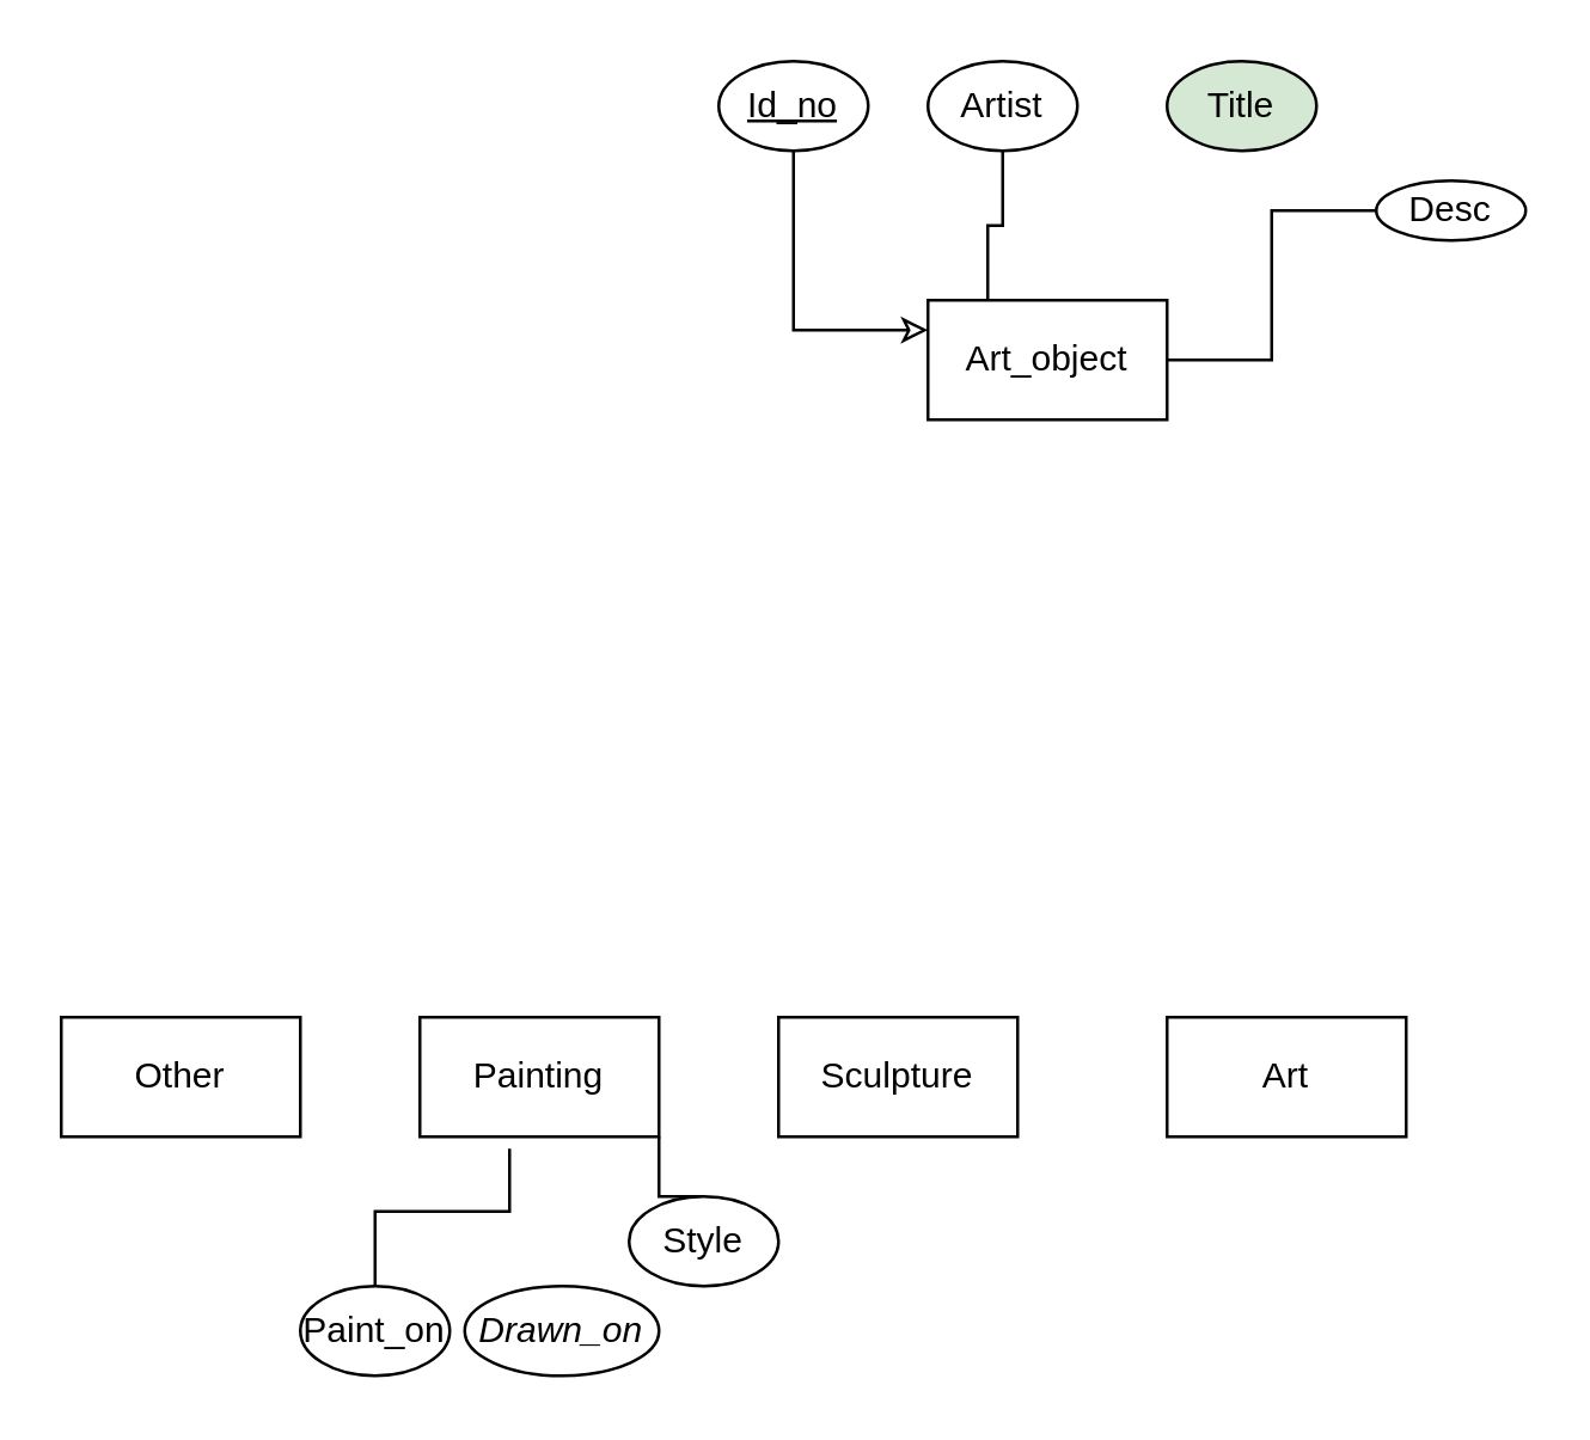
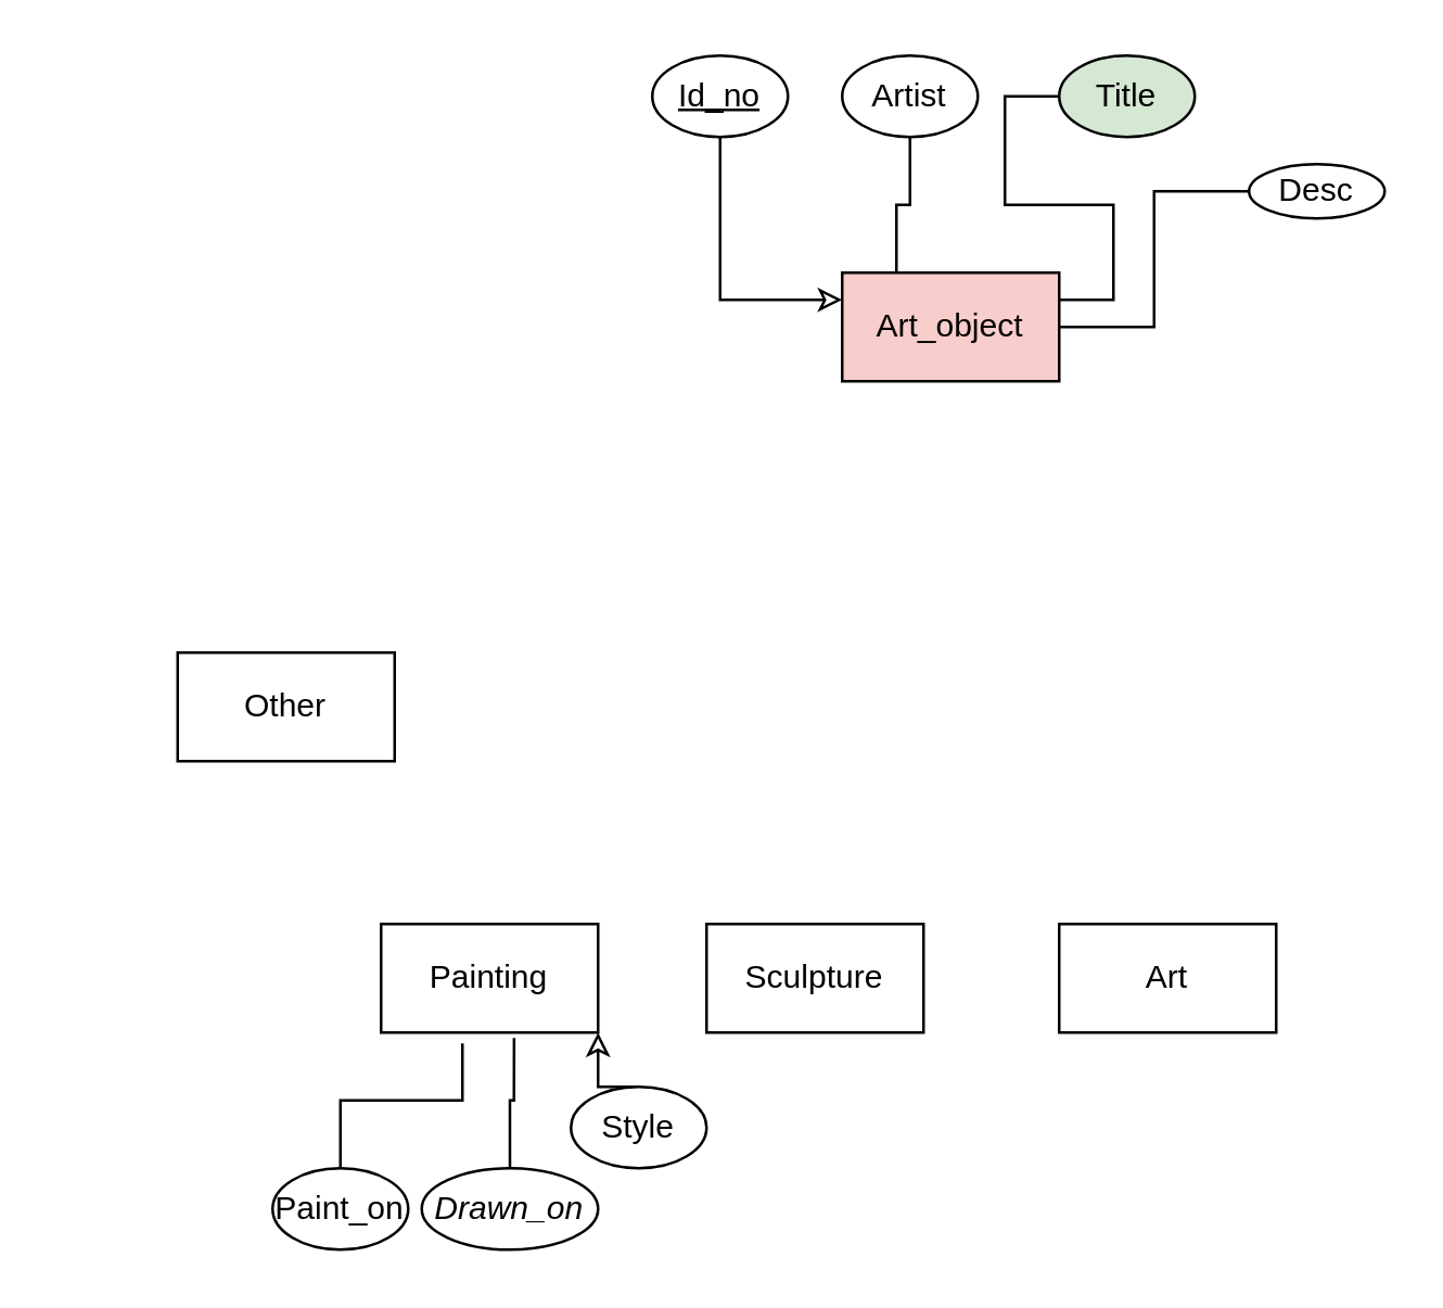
+ <mxCell id="7" style="edgeStyle=orthogonalEdgeStyle;rounded=0;orthogonalLoop=1;jettySize=auto;html=1;exitX=0;exitY=0.5;exitDx=0;exitDy=0;entryX=1;entryY=0.25;entryDx=0;entryDy=0;endArrow=none;endFill=0;" edge="1" parent="1" source="8" target="2"><mxGeometry relative="1" as="geometry" /></mxCell>
- <mxCell id="2" value="Art_object" style="rounded=0;whiteSpace=wrap;html=1;" vertex="1" parent="1"><mxGeometry x="310" y="100" width="80" height="40" as="geometry" /></mxCell>
+ <mxCell id="2" value="Art_object" style="rounded=0;whiteSpace=wrap;html=1;fillColor=#f8cecc;" vertex="1" parent="1"><mxGeometry x="310" y="100" width="80" height="40" as="geometry" /></mxCell>
- <mxCell id="14" value="Other" style="rounded=0;whiteSpace=wrap;html=1;" vertex="1" parent="1"><mxGeometry x="20" y="340" width="80" height="40" as="geometry" /></mxCell>
+ <mxCell id="14" value="Other" style="rounded=0;whiteSpace=wrap;html=1;" vertex="1" parent="1"><mxGeometry x="65" y="240" width="80" height="40" as="geometry" /></mxCell>
- <mxCell id="19" style="edgeStyle=orthogonalEdgeStyle;rounded=0;orthogonalLoop=1;jettySize=auto;html=1;exitX=0.5;exitY=0;exitDx=0;exitDy=0;entryX=1;entryY=1;entryDx=0;entryDy=0;endArrow=none;endFill=0;" edge="1" parent="1" source="20" target="13"><mxGeometry relative="1" as="geometry" /></mxCell>
+ <mxCell id="19" style="edgeStyle=orthogonalEdgeStyle;rounded=0;orthogonalLoop=1;jettySize=auto;html=1;exitX=0.5;exitY=0;exitDx=0;exitDy=0;entryX=1;entryY=1;entryDx=0;entryDy=0;endArrow=classic;endFill=0;" edge="1" parent="1" source="20" target="13"><mxGeometry relative="1" as="geometry" /></mxCell>
+ <mxCell id="17" style="edgeStyle=orthogonalEdgeStyle;rounded=0;orthogonalLoop=1;jettySize=auto;html=1;exitX=0.5;exitY=0;exitDx=0;exitDy=0;entryX=0.613;entryY=1.05;entryDx=0;entryDy=0;entryPerimeter=0;endArrow=none;endFill=0;" edge="1" parent="1" source="18" target="13"><mxGeometry relative="1" as="geometry" /></mxCell>
